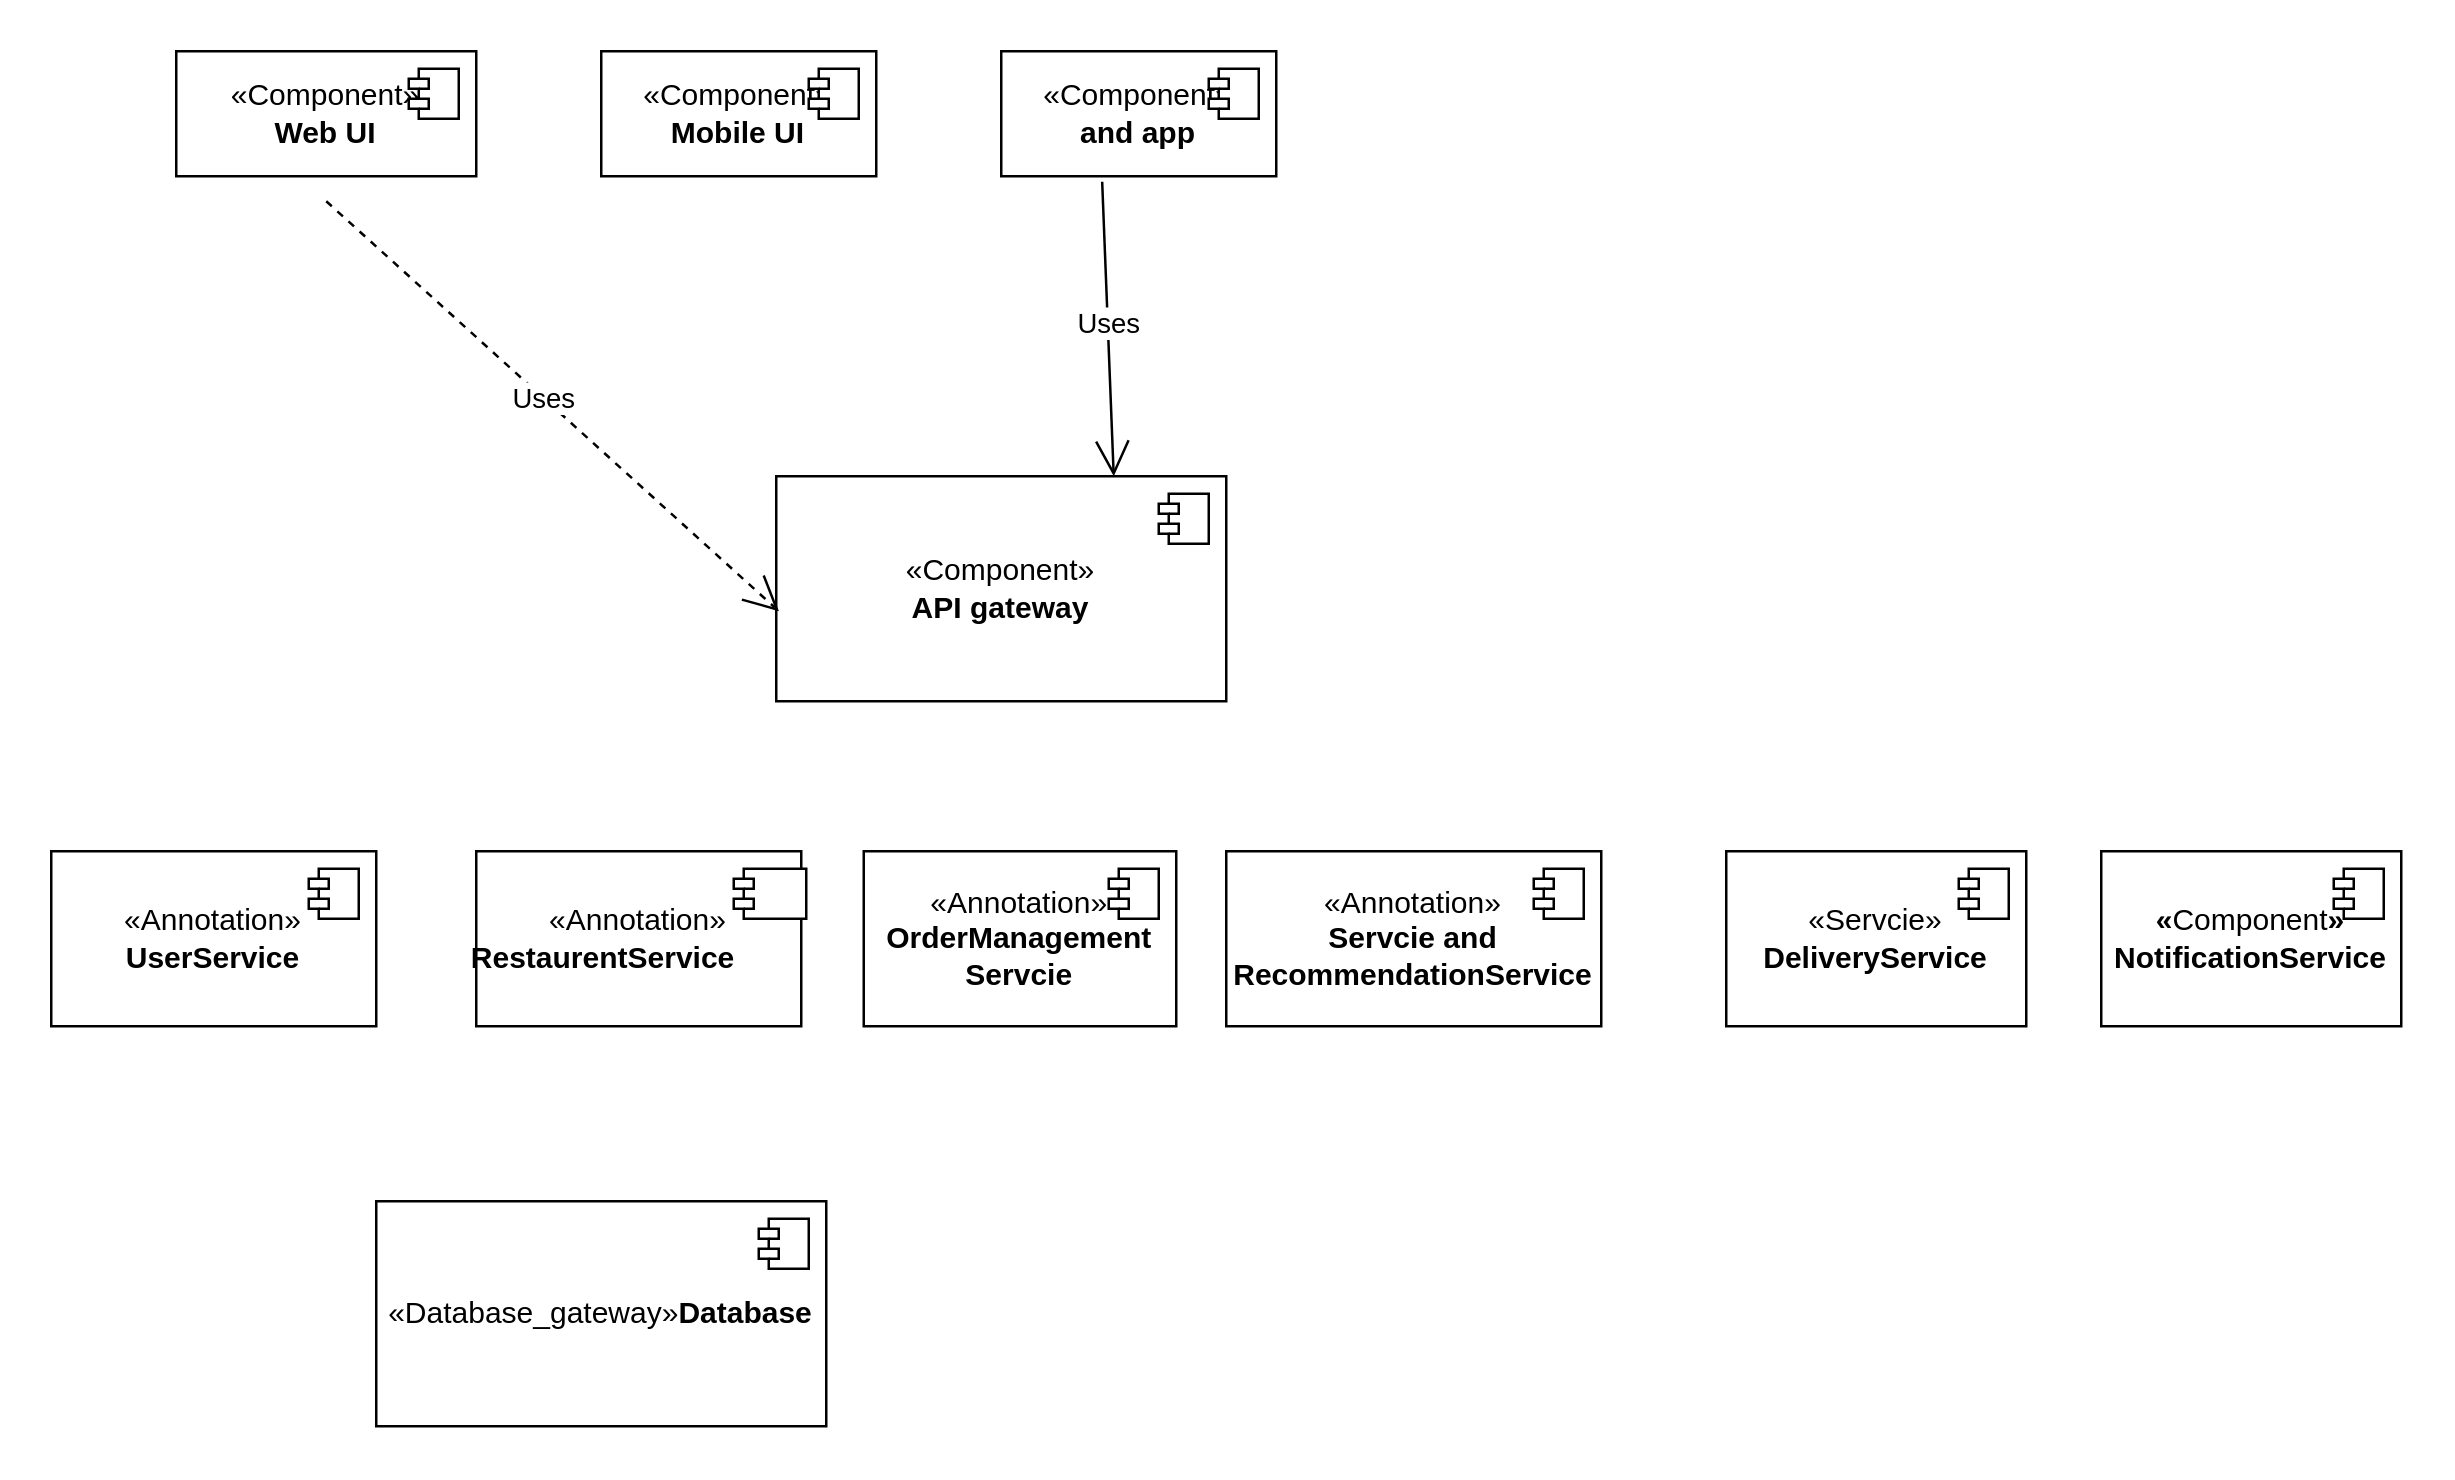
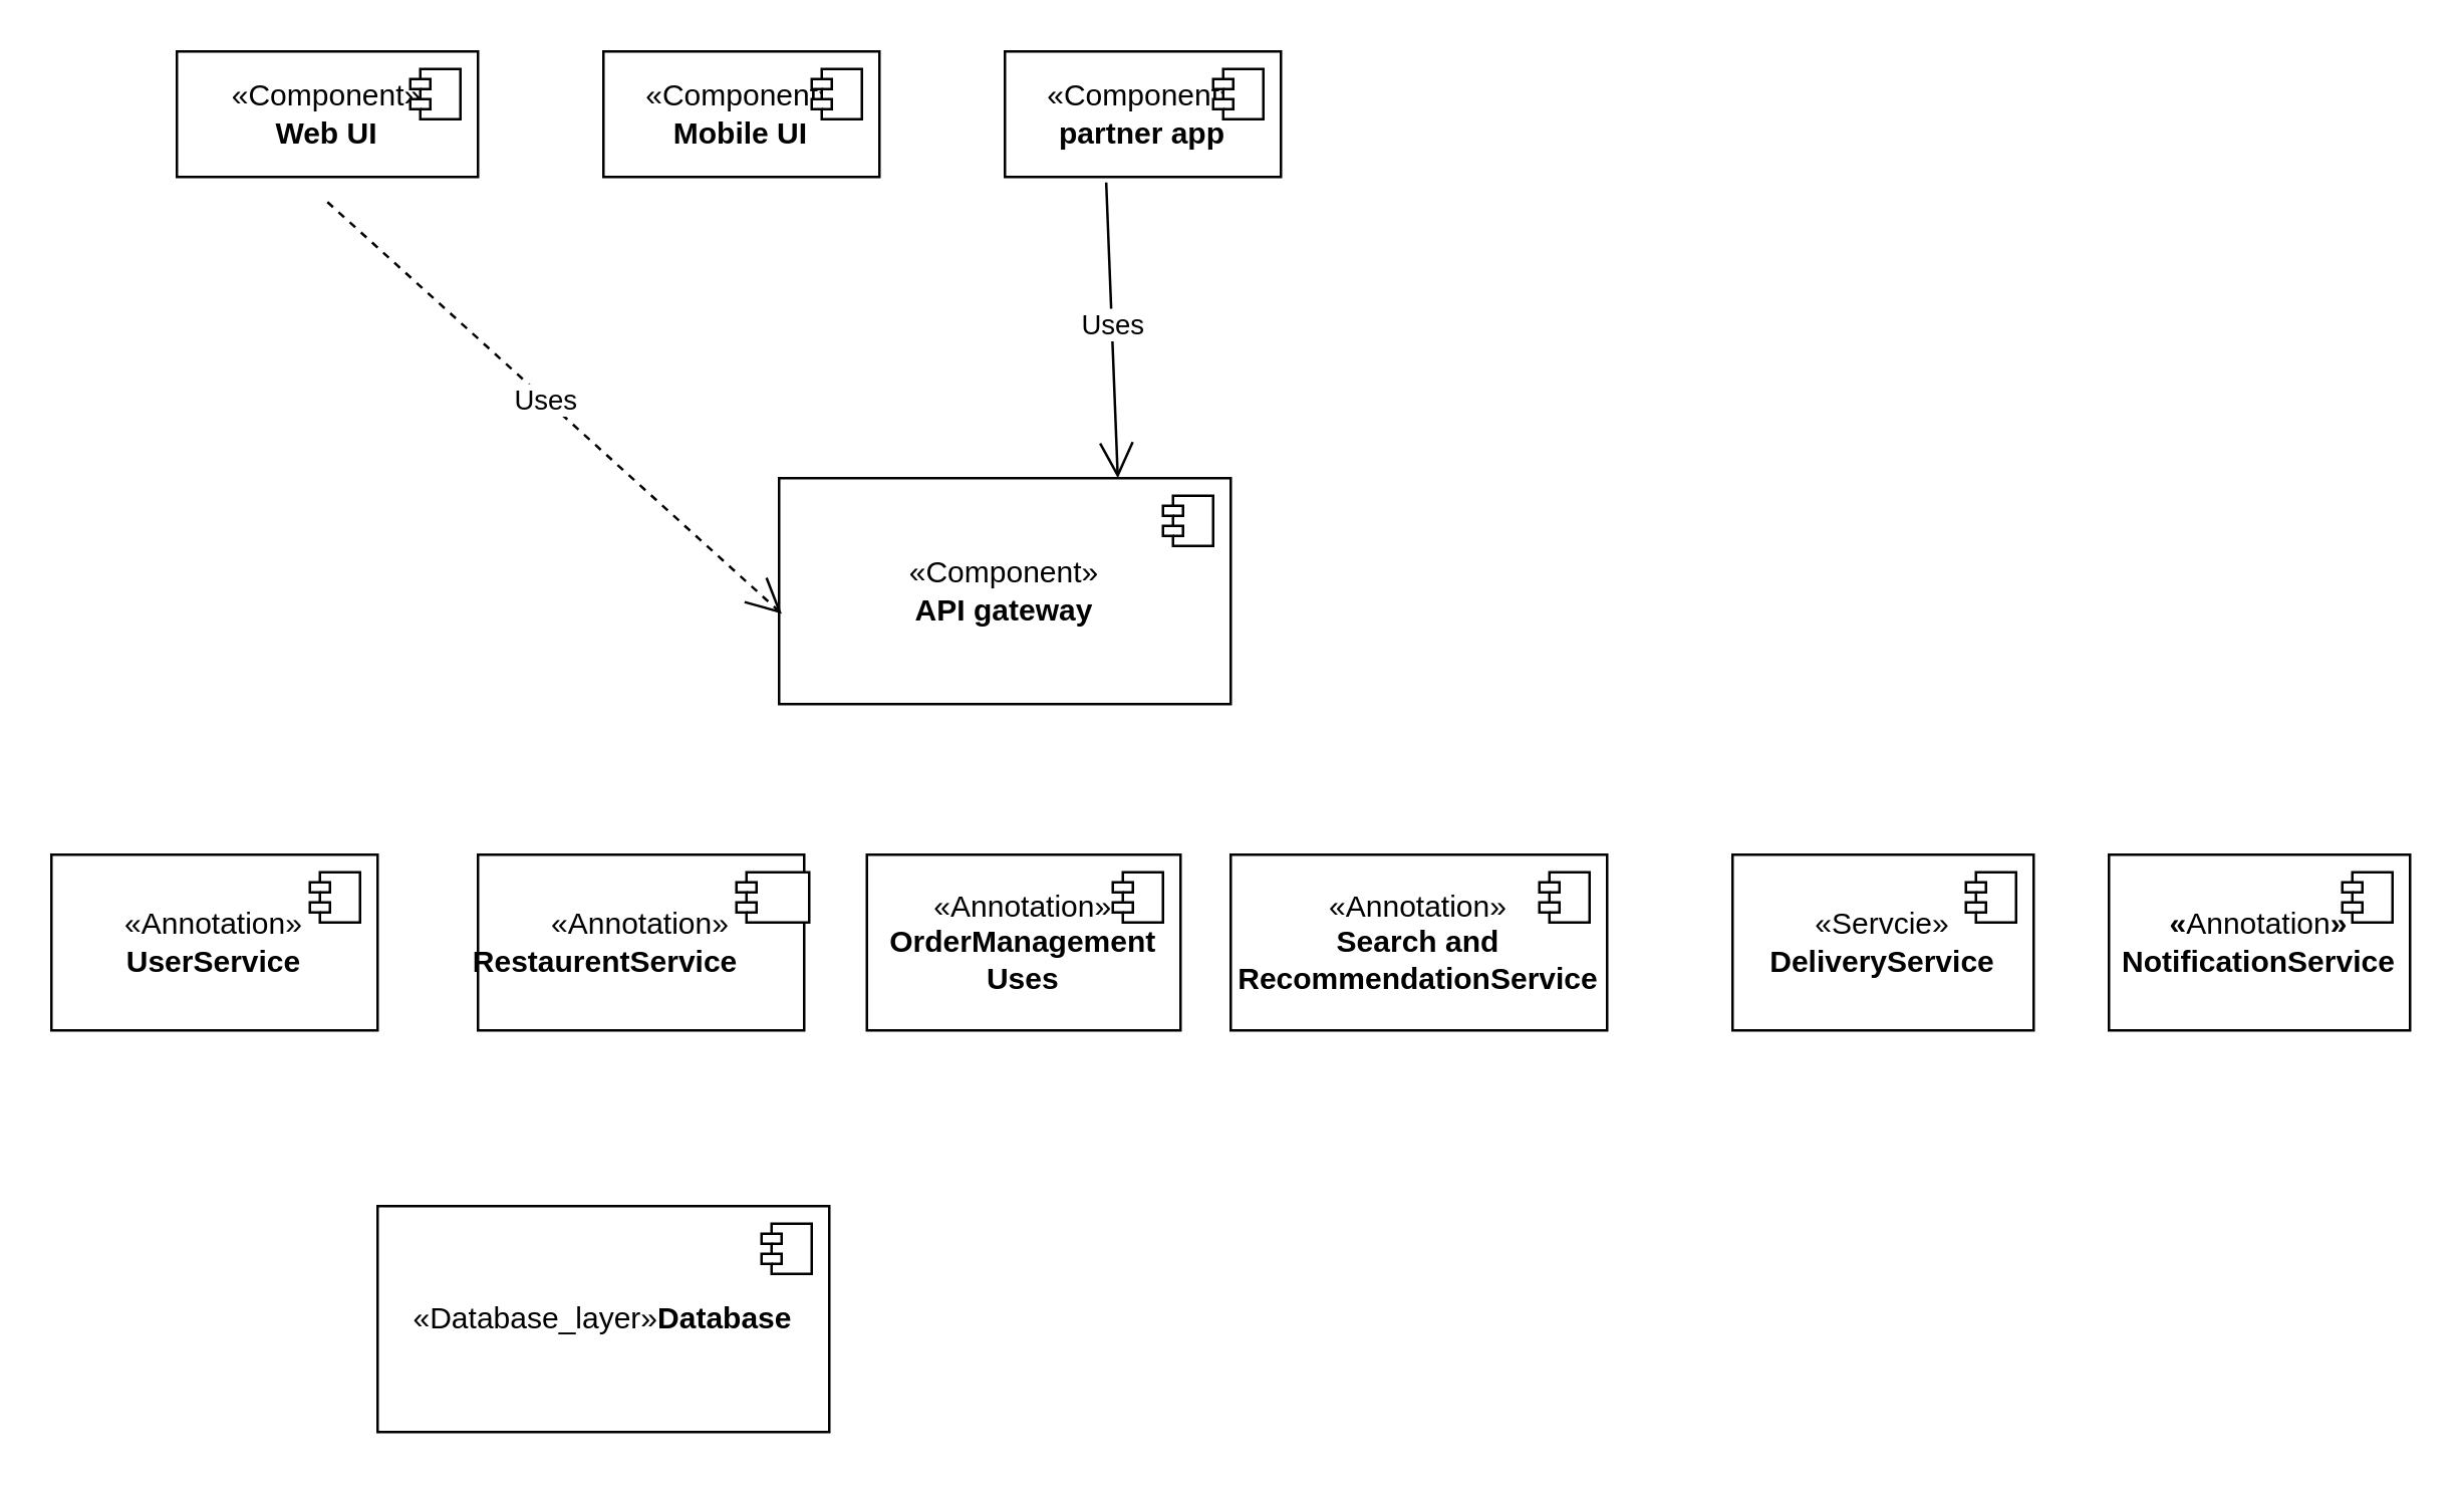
- <mxCell id="6" value="&lt;div&gt;«Component»&lt;/div&gt;&lt;div&gt;&lt;b&gt;and app&lt;/b&gt;&lt;br&gt;&lt;/div&gt;" style="html=1;dropTarget=0;whiteSpace=wrap;" vertex="1" parent="1"><mxGeometry x="400" y="20" width="110" height="50" as="geometry" /></mxCell>
+ <mxCell id="6" value="&lt;div&gt;«Component»&lt;/div&gt;&lt;div&gt;&lt;b&gt;partner app&lt;/b&gt;&lt;br&gt;&lt;/div&gt;" style="html=1;dropTarget=0;whiteSpace=wrap;" vertex="1" parent="1"><mxGeometry x="400" y="20" width="110" height="50" as="geometry" /></mxCell>
- <mxCell id="16" value="«Annotation»&lt;br&gt;&lt;div&gt;&lt;b&gt;OrderManagement&lt;/b&gt;&lt;/div&gt;&lt;div&gt;&lt;b&gt;Servcie&lt;/b&gt;&lt;/div&gt;" style="html=1;dropTarget=0;whiteSpace=wrap;" vertex="1" parent="1"><mxGeometry x="345" y="340" width="125" height="70" as="geometry" /></mxCell>
+ <mxCell id="16" value="«Annotation»&lt;br&gt;&lt;div&gt;&lt;b&gt;OrderManagement&lt;/b&gt;&lt;/div&gt;&lt;div&gt;&lt;b&gt;Uses&lt;/b&gt;&lt;/div&gt;" style="html=1;dropTarget=0;whiteSpace=wrap;" vertex="1" parent="1"><mxGeometry x="345" y="340" width="125" height="70" as="geometry" /></mxCell>
- <mxCell id="18" value="«Annotation»&lt;br&gt;&lt;b&gt;Servcie and RecommendationService&lt;/b&gt;" style="html=1;dropTarget=0;whiteSpace=wrap;" vertex="1" parent="1"><mxGeometry x="490" y="340" width="150" height="70" as="geometry" /></mxCell>
+ <mxCell id="18" value="«Annotation»&lt;br&gt;&lt;b&gt;Search and RecommendationService&lt;/b&gt;" style="html=1;dropTarget=0;whiteSpace=wrap;" vertex="1" parent="1"><mxGeometry x="490" y="340" width="150" height="70" as="geometry" /></mxCell>
- <mxCell id="22" value="&lt;div&gt;&lt;b&gt;«&lt;/b&gt;Component&lt;b&gt;»&lt;/b&gt;&lt;/div&gt;&lt;b&gt;NotificationService&lt;/b&gt;" style="html=1;dropTarget=0;whiteSpace=wrap;" vertex="1" parent="1"><mxGeometry x="840" y="340" width="120" height="70" as="geometry" /></mxCell>
+ <mxCell id="22" value="&lt;div&gt;&lt;b&gt;«&lt;/b&gt;Annotation&lt;b&gt;»&lt;/b&gt;&lt;/div&gt;&lt;b&gt;NotificationService&lt;/b&gt;" style="html=1;dropTarget=0;whiteSpace=wrap;" vertex="1" parent="1"><mxGeometry x="840" y="340" width="120" height="70" as="geometry" /></mxCell>
- <mxCell id="24" value="«Database_gateway»&lt;b&gt;Database&lt;/b&gt;&lt;br&gt;&lt;b&gt;&lt;/b&gt;" style="html=1;dropTarget=0;whiteSpace=wrap;" vertex="1" parent="1"><mxGeometry x="150" y="480" width="180" height="90" as="geometry" /></mxCell>
+ <mxCell id="24" value="«Database_layer»&lt;b&gt;Database&lt;/b&gt;&lt;br&gt;&lt;b&gt;&lt;/b&gt;" style="html=1;dropTarget=0;whiteSpace=wrap;" vertex="1" parent="1"><mxGeometry x="150" y="480" width="180" height="90" as="geometry" /></mxCell>
